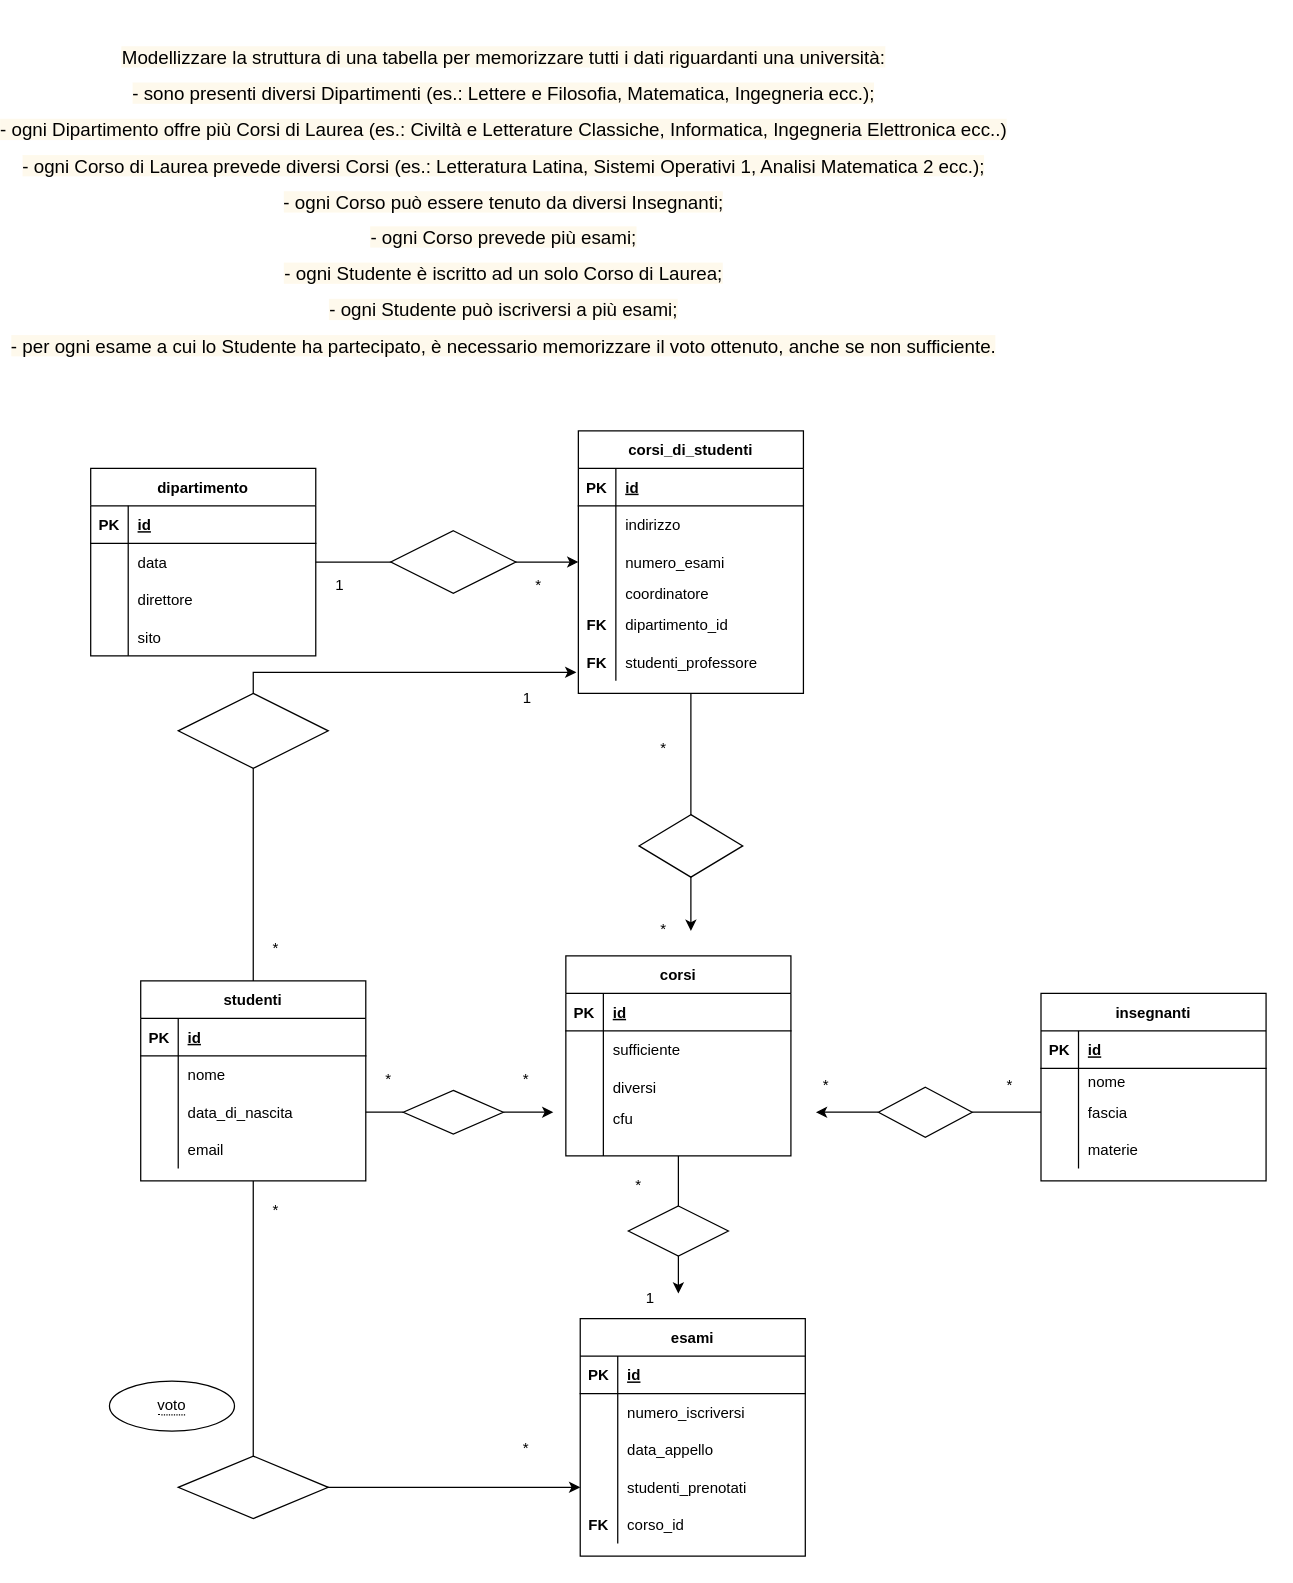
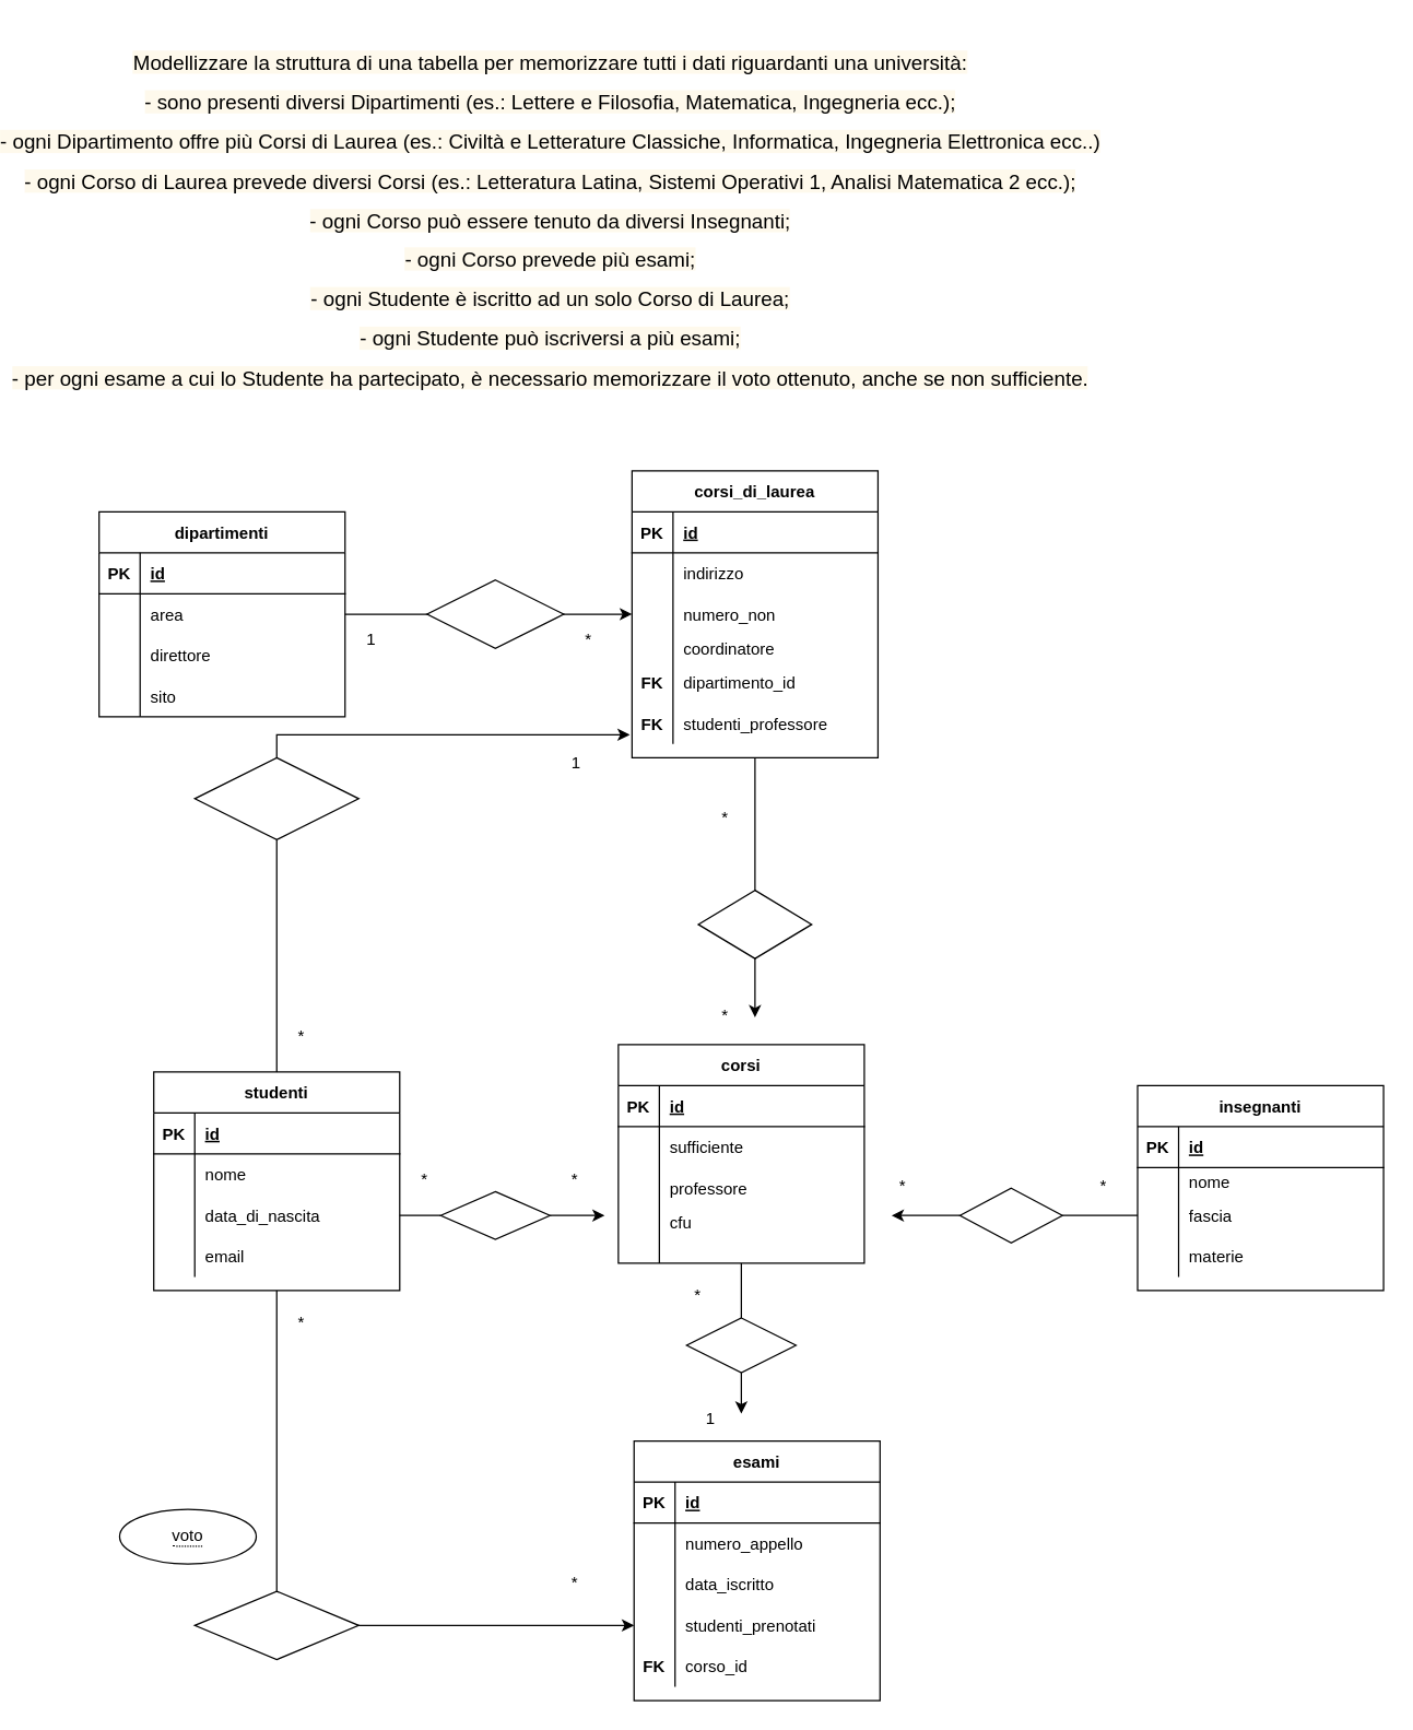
- <mxCell id="17" value="corsi_di_studenti" style="shape=table;startSize=30;container=1;collapsible=1;childLayout=tableLayout;fixedRows=1;rowLines=0;fontStyle=1;align=center;resizeLast=1;fontColor=#000000;" vertex="1" parent="1"><mxGeometry x="410" y="250" width="180" height="210" as="geometry" /></mxCell>
+ <mxCell id="17" value="corsi_di_laurea" style="shape=table;startSize=30;container=1;collapsible=1;childLayout=tableLayout;fixedRows=1;rowLines=0;fontStyle=1;align=center;resizeLast=1;fontColor=#000000;" vertex="1" parent="1"><mxGeometry x="410" y="250" width="180" height="210" as="geometry" /></mxCell>
- <mxCell id="3" value="dipartimento" style="shape=table;startSize=30;container=1;collapsible=1;childLayout=tableLayout;fixedRows=1;rowLines=0;fontStyle=1;align=center;resizeLast=1;fontColor=#000000;" vertex="1" parent="1"><mxGeometry x="20" y="280" width="180" height="150" as="geometry" /></mxCell>
+ <mxCell id="3" value="dipartimenti" style="shape=table;startSize=30;container=1;collapsible=1;childLayout=tableLayout;fixedRows=1;rowLines=0;fontStyle=1;align=center;resizeLast=1;fontColor=#000000;" vertex="1" parent="1"><mxGeometry x="20" y="280" width="180" height="150" as="geometry" /></mxCell>
- <mxCell id="9" value="data" style="shape=partialRectangle;connectable=0;fillColor=none;top=0;left=0;bottom=0;right=0;align=left;spacingLeft=6;overflow=hidden;fontColor=#000000;" vertex="1" parent="7"><mxGeometry x="30" width="150" height="30" as="geometry"><mxRectangle width="150" height="30" as="alternateBounds" /></mxGeometry></mxCell>
+ <mxCell id="9" value="area" style="shape=partialRectangle;connectable=0;fillColor=none;top=0;left=0;bottom=0;right=0;align=left;spacingLeft=6;overflow=hidden;fontColor=#000000;" vertex="1" parent="7"><mxGeometry x="30" width="150" height="30" as="geometry"><mxRectangle width="150" height="30" as="alternateBounds" /></mxGeometry></mxCell>
- <mxCell id="26" value="numero_esami" style="shape=partialRectangle;connectable=0;fillColor=none;top=0;left=0;bottom=0;right=0;align=left;spacingLeft=6;overflow=hidden;fontColor=#000000;" vertex="1" parent="24"><mxGeometry x="30" width="150" height="30" as="geometry"><mxRectangle width="150" height="30" as="alternateBounds" /></mxGeometry></mxCell>
+ <mxCell id="26" value="numero_non" style="shape=partialRectangle;connectable=0;fillColor=none;top=0;left=0;bottom=0;right=0;align=left;spacingLeft=6;overflow=hidden;fontColor=#000000;" vertex="1" parent="24"><mxGeometry x="30" width="150" height="30" as="geometry"><mxRectangle width="150" height="30" as="alternateBounds" /></mxGeometry></mxCell>
- <mxCell id="50" value="diversi" style="shape=partialRectangle;connectable=0;fillColor=none;top=0;left=0;bottom=0;right=0;align=left;spacingLeft=6;overflow=hidden;fontColor=#000000;" vertex="1" parent="48"><mxGeometry x="30" width="150" height="30" as="geometry"><mxRectangle width="150" height="30" as="alternateBounds" /></mxGeometry></mxCell>
+ <mxCell id="50" value="professore" style="shape=partialRectangle;connectable=0;fillColor=none;top=0;left=0;bottom=0;right=0;align=left;spacingLeft=6;overflow=hidden;fontColor=#000000;" vertex="1" parent="48"><mxGeometry x="30" width="150" height="30" as="geometry"><mxRectangle width="150" height="30" as="alternateBounds" /></mxGeometry></mxCell>
- <mxCell id="107" value="numero_iscriversi" style="shape=partialRectangle;connectable=0;fillColor=none;top=0;left=0;bottom=0;right=0;align=left;spacingLeft=6;overflow=hidden;fontColor=#000000;" vertex="1" parent="105"><mxGeometry x="30" width="150" height="30" as="geometry"><mxRectangle width="150" height="30" as="alternateBounds" /></mxGeometry></mxCell>
+ <mxCell id="107" value="numero_appello" style="shape=partialRectangle;connectable=0;fillColor=none;top=0;left=0;bottom=0;right=0;align=left;spacingLeft=6;overflow=hidden;fontColor=#000000;" vertex="1" parent="105"><mxGeometry x="30" width="150" height="30" as="geometry"><mxRectangle width="150" height="30" as="alternateBounds" /></mxGeometry></mxCell>
- <mxCell id="110" value="data_appello" style="shape=partialRectangle;connectable=0;fillColor=none;top=0;left=0;bottom=0;right=0;align=left;spacingLeft=6;overflow=hidden;fontColor=#000000;" vertex="1" parent="108"><mxGeometry x="30" width="150" height="30" as="geometry"><mxRectangle width="150" height="30" as="alternateBounds" /></mxGeometry></mxCell>
+ <mxCell id="110" value="data_iscritto" style="shape=partialRectangle;connectable=0;fillColor=none;top=0;left=0;bottom=0;right=0;align=left;spacingLeft=6;overflow=hidden;fontColor=#000000;" vertex="1" parent="108"><mxGeometry x="30" width="150" height="30" as="geometry"><mxRectangle width="150" height="30" as="alternateBounds" /></mxGeometry></mxCell>
